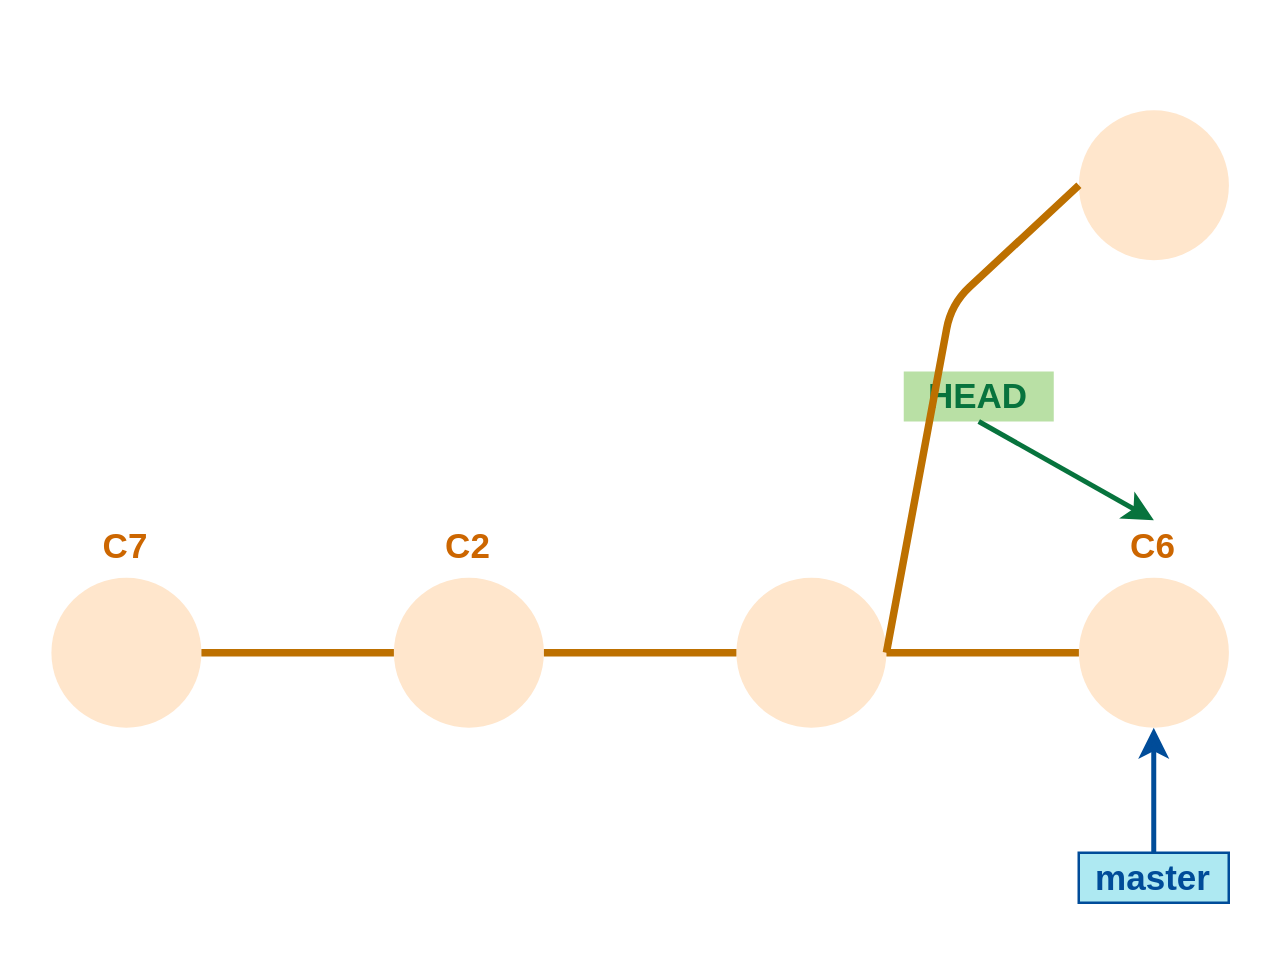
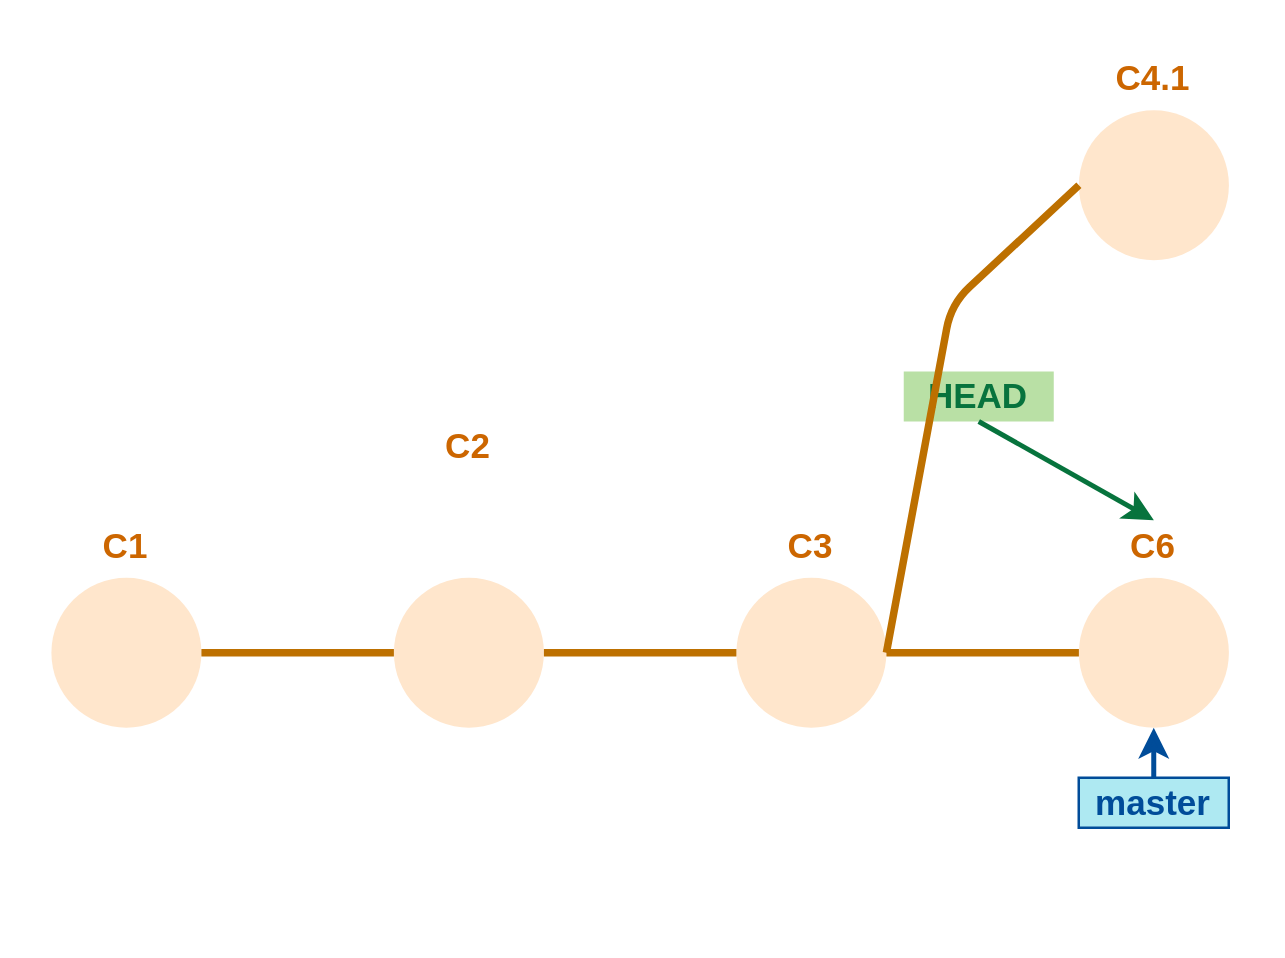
+ <mxCell id="18" value="C4.1" style="text;html=1;strokeColor=none;fillColor=none;align=center;verticalAlign=middle;whiteSpace=wrap;rounded=0;fontStyle=1;fontSize=14;fontColor=#CC6600;" vertex="1" parent="1"><mxGeometry x="441.059" y="20.5" width="40" height="20" as="geometry" /></mxCell>
- <mxCell id="6" value="C2" style="text;html=1;strokeColor=none;fillColor=none;align=center;verticalAlign=middle;whiteSpace=wrap;rounded=0;fontStyle=1;fontSize=14;fontColor=#CC6600;" parent="1" vertex="1"><mxGeometry x="167.059" y="207.5" width="40" height="20" as="geometry" /></mxCell>
+ <mxCell id="6" value="C2" style="text;html=1;strokeColor=none;fillColor=none;align=center;verticalAlign=middle;whiteSpace=wrap;rounded=0;fontStyle=1;fontSize=14;fontColor=#CC6600;" parent="1" vertex="1"><mxGeometry x="167.059" y="167.5" width="40" height="20" as="geometry" /></mxCell>
+ <mxCell id="9" value="C3" style="text;html=1;strokeColor=none;fillColor=none;align=center;verticalAlign=middle;whiteSpace=wrap;rounded=0;fontStyle=1;fontSize=14;fontColor=#CC6600;" parent="1" vertex="1"><mxGeometry x="304.059" y="207.5" width="40" height="20" as="geometry" /></mxCell>
- <mxCell id="5" value="C7" style="text;html=1;strokeColor=none;fillColor=none;align=center;verticalAlign=middle;whiteSpace=wrap;rounded=0;fontStyle=1;fontSize=14;fontColor=#CC6600;" parent="1" vertex="1"><mxGeometry x="30.059" y="207.5" width="40" height="20" as="geometry" /></mxCell>
+ <mxCell id="5" value="C1" style="text;html=1;strokeColor=none;fillColor=none;align=center;verticalAlign=middle;whiteSpace=wrap;rounded=0;fontStyle=1;fontSize=14;fontColor=#CC6600;" parent="1" vertex="1"><mxGeometry x="30.059" y="207.5" width="40" height="20" as="geometry" /></mxCell>
- <mxCell id="15" value="master" style="text;html=1;strokeColor=#004C99;fillColor=#AEE9F2;align=center;verticalAlign=middle;whiteSpace=wrap;rounded=0;fontStyle=1;fontSize=14;fontColor=#004C99;" parent="1" vertex="1"><mxGeometry x="431" y="340.5" width="60" height="20" as="geometry" /></mxCell>
+ <mxCell id="15" value="master" style="text;html=1;strokeColor=#004C99;fillColor=#AEE9F2;align=center;verticalAlign=middle;whiteSpace=wrap;rounded=0;fontStyle=1;fontSize=14;fontColor=#004C99;" parent="1" vertex="1"><mxGeometry x="431" y="310.5" width="60" height="20" as="geometry" /></mxCell>
